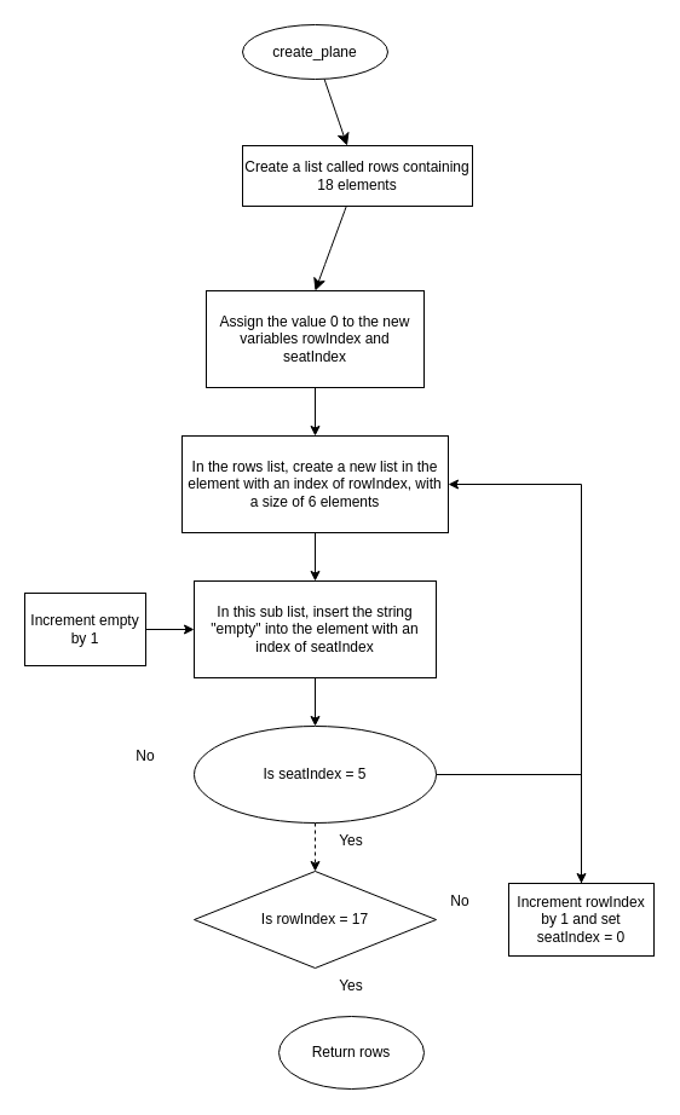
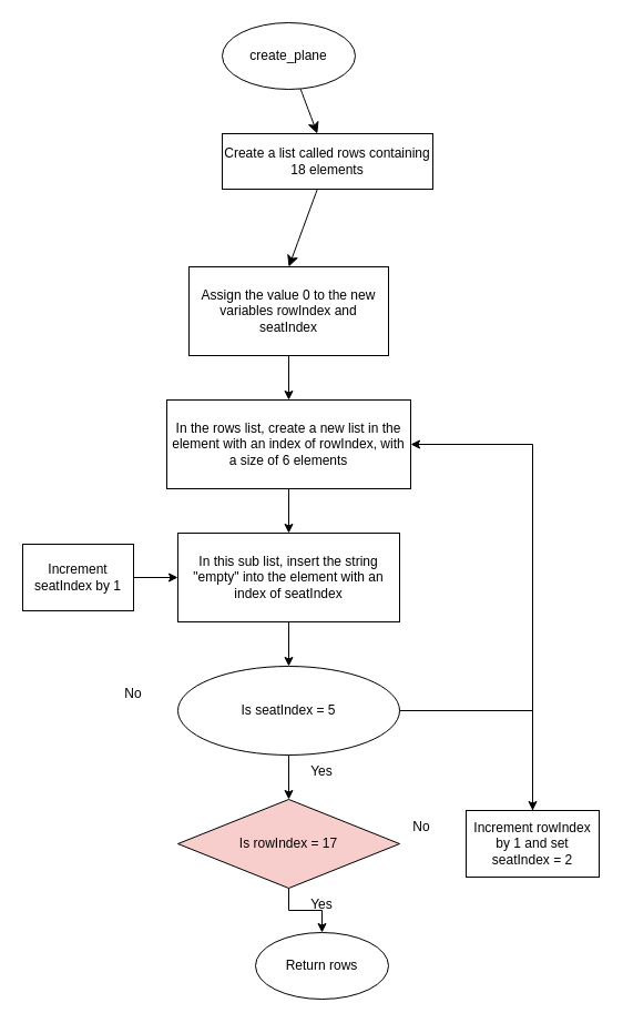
- <mxCell id="3" value="create_plane" style="ellipse;whiteSpace=wrap;html=1;" parent="1" vertex="1"><mxGeometry x="200" y="20" width="120" height="45" as="geometry" /></mxCell>
+ <mxCell id="3" value="create_plane" style="ellipse;whiteSpace=wrap;html=1;" parent="1" vertex="1"><mxGeometry x="200" y="20" width="120" height="60" as="geometry" /></mxCell>
- <mxCell id="15" value="Increment empty by 1" style="whiteSpace=wrap;html=1;" vertex="1" parent="1"><mxGeometry x="20" y="490" width="100" height="60" as="geometry" /></mxCell>
+ <mxCell id="15" value="Increment seatIndex by 1" style="whiteSpace=wrap;html=1;" vertex="1" parent="1"><mxGeometry x="20" y="490" width="100" height="60" as="geometry" /></mxCell>
- <mxCell id="12" value="" style="edgeStyle=orthogonalEdgeStyle;rounded=0;orthogonalLoop=1;jettySize=auto;html=1;dashed=1;" edge="1" parent="1" source="13" target="19"><mxGeometry relative="1" as="geometry" /></mxCell>
+ <mxCell id="12" value="" style="edgeStyle=orthogonalEdgeStyle;rounded=0;orthogonalLoop=1;jettySize=auto;html=1;" edge="1" parent="1" source="13" target="19"><mxGeometry relative="1" as="geometry" /></mxCell>
- <mxCell id="19" value="Is rowIndex = 17" style="rhombus;whiteSpace=wrap;html=1;" vertex="1" parent="1"><mxGeometry x="160" y="720" width="200" height="80" as="geometry" /></mxCell>
+ <mxCell id="19" value="Is rowIndex = 17" style="rhombus;whiteSpace=wrap;html=1;fillColor=#f8cecc;" vertex="1" parent="1"><mxGeometry x="160" y="720" width="200" height="80" as="geometry" /></mxCell>
- <mxCell id="21" value="Increment rowIndex by 1 and set seatIndex = 0" style="whiteSpace=wrap;html=1;" vertex="1" parent="1"><mxGeometry x="420" y="730" width="120" height="60" as="geometry" /></mxCell>
+ <mxCell id="21" value="Increment rowIndex by 1 and set seatIndex = 2" style="whiteSpace=wrap;html=1;" vertex="1" parent="1"><mxGeometry x="420" y="730" width="120" height="60" as="geometry" /></mxCell>
+ <mxCell id="18" style="edgeStyle=orthogonalEdgeStyle;rounded=0;orthogonalLoop=1;jettySize=auto;html=1;entryX=0.5;entryY=0;entryDx=0;entryDy=0;" edge="1" parent="1" source="19" target="24"><mxGeometry relative="1" as="geometry" /></mxCell>
